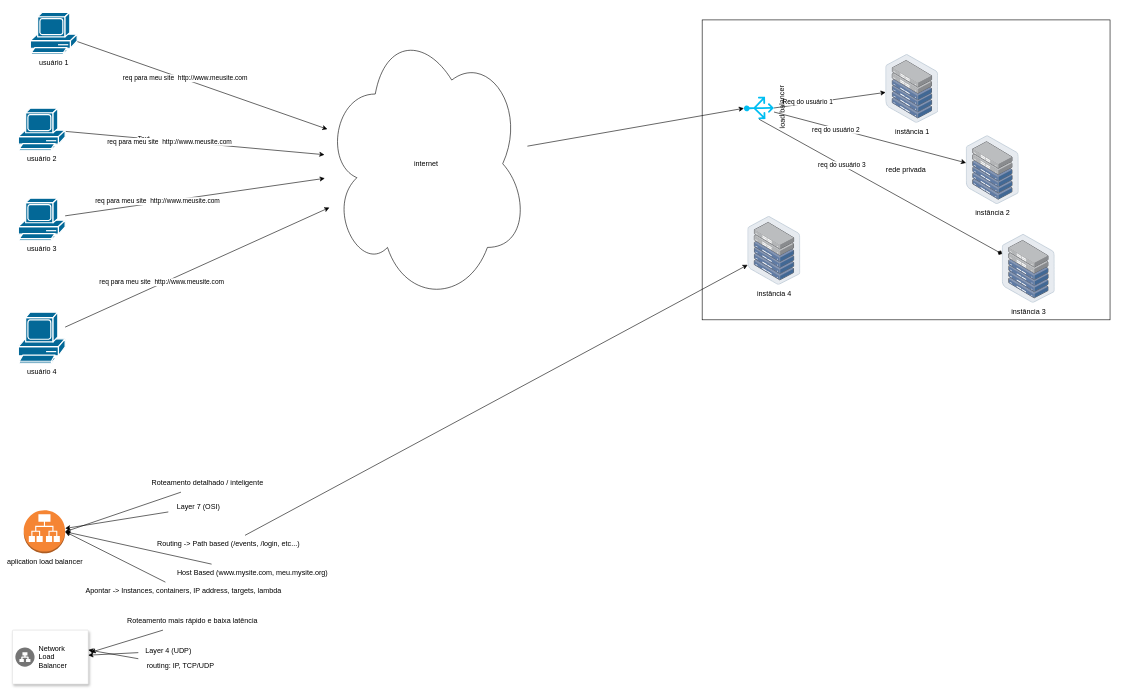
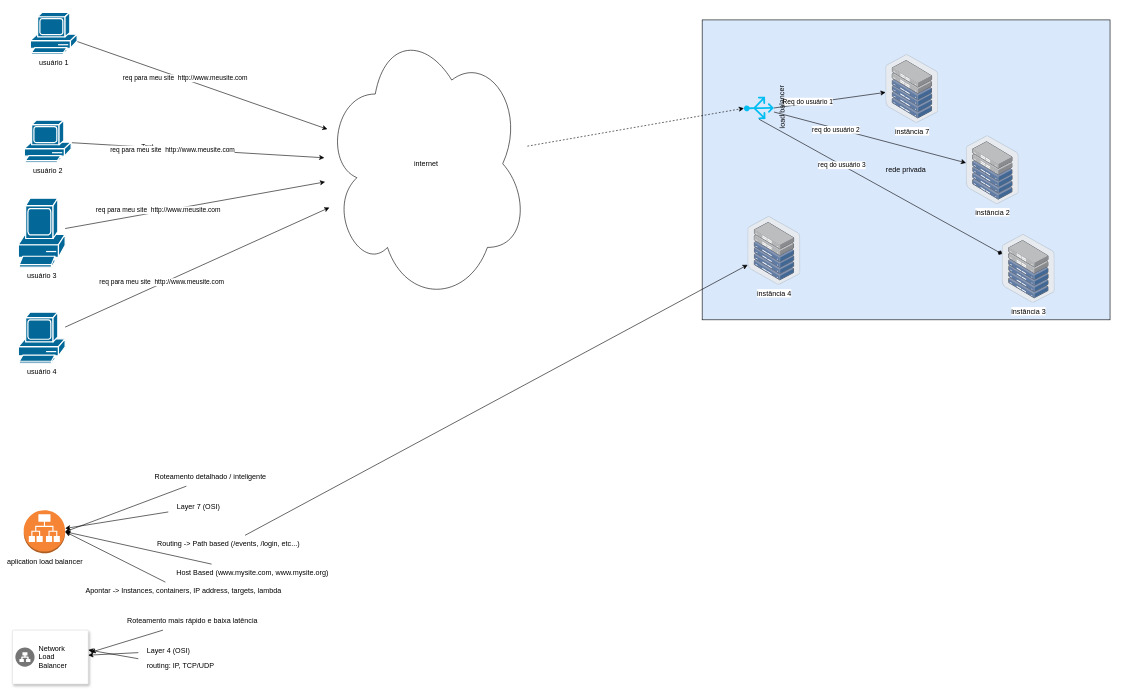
- <mxCell id="16" style="edgeStyle=none;html=1;entryX=0.5;entryY=0;entryDx=0;entryDy=0;entryPerimeter=0;" parent="1" source="17" target="47" edge="1"><mxGeometry relative="1" as="geometry"><mxPoint x="1250" y="212.931" as="targetPoint" /></mxGeometry></mxCell>
+ <mxCell id="16" style="edgeStyle=none;html=1;entryX=0.5;entryY=0;entryDx=0;entryDy=0;entryPerimeter=0;dashed=1;" parent="1" source="17" target="47" edge="1"><mxGeometry relative="1" as="geometry"><mxPoint x="1250" y="212.931" as="targetPoint" /></mxGeometry></mxCell>
- <mxCell id="15" value="usuário 2" style="shape=mxgraph.cisco.computers_and_peripherals.pc;html=1;pointerEvents=1;dashed=0;fillColor=#036897;strokeColor=#ffffff;strokeWidth=2;verticalLabelPosition=bottom;verticalAlign=top;align=center;outlineConnect=0;" parent="1" vertex="1"><mxGeometry x="30" y="180" width="78" height="70" as="geometry" /></mxCell>
+ <mxCell id="15" value="usuário 2" style="shape=mxgraph.cisco.computers_and_peripherals.pc;html=1;pointerEvents=1;dashed=0;fillColor=#036897;strokeColor=#ffffff;strokeWidth=2;verticalLabelPosition=bottom;verticalAlign=top;align=center;outlineConnect=0;" parent="1" vertex="1"><mxGeometry x="40" y="200" width="78" height="70" as="geometry" /></mxCell>
- <mxCell id="18" value="instância 1" style="points=[];aspect=fixed;html=1;align=center;shadow=0;dashed=0;image;image=img/lib/allied_telesis/storage/Datacenter_Server_Half_Rack_ToR.svg;" parent="1" vertex="1"><mxGeometry x="1475.9" y="90" width="88.2" height="114.6" as="geometry" /></mxCell>
+ <mxCell id="18" value="instância 7" style="points=[];aspect=fixed;html=1;align=center;shadow=0;dashed=0;image;image=img/lib/allied_telesis/storage/Datacenter_Server_Half_Rack_ToR.svg;" parent="1" vertex="1"><mxGeometry x="1475.9" y="90" width="88.2" height="114.6" as="geometry" /></mxCell>
- <mxCell id="2" value="rede privada" style="whiteSpace=wrap;html=1;" parent="1" vertex="1"><mxGeometry x="1170" y="32.7" width="680" height="500" as="geometry" /></mxCell>
+ <mxCell id="2" value="rede privada" style="whiteSpace=wrap;html=1;fillColor=#dae8fc;" parent="1" vertex="1"><mxGeometry x="1170" y="32.7" width="680" height="500" as="geometry" /></mxCell>
- <mxCell id="11" value="usuário 3" style="shape=mxgraph.cisco.computers_and_peripherals.pc;html=1;pointerEvents=1;dashed=0;fillColor=#036897;strokeColor=#ffffff;strokeWidth=2;verticalLabelPosition=bottom;verticalAlign=top;align=center;outlineConnect=0;" parent="1" vertex="1"><mxGeometry x="30" y="330" width="78" height="70" as="geometry" /></mxCell>
+ <mxCell id="11" value="usuário 3" style="shape=mxgraph.cisco.computers_and_peripherals.pc;html=1;pointerEvents=1;dashed=0;fillColor=#036897;strokeColor=#ffffff;strokeWidth=2;verticalLabelPosition=bottom;verticalAlign=top;align=center;outlineConnect=0;" parent="1" vertex="1"><mxGeometry x="30" y="330" width="78" height="115" as="geometry" /></mxCell>
- <mxCell id="44" value="Roteamento detalhado / inteligente" style="text;html=1;align=center;verticalAlign=middle;resizable=0;points=[];autosize=1;strokeColor=none;fillColor=none;" vertex="1" parent="1"><mxGeometry x="240" y="790" width="210" height="30" as="geometry" /></mxCell>
+ <mxCell id="44" value="Roteamento detalhado / inteligente" style="text;html=1;align=center;verticalAlign=middle;resizable=0;points=[];autosize=1;strokeColor=none;fillColor=none;" vertex="1" parent="1"><mxGeometry x="245" y="780" width="210" height="30" as="geometry" /></mxCell>
- <mxCell id="34" value="Host Based (www.mysite.com, meu.mysite.org)" style="text;html=1;align=center;verticalAlign=middle;resizable=0;points=[];autosize=1;strokeColor=none;fillColor=none;" vertex="1" parent="1"><mxGeometry x="280" y="940" width="280" height="30" as="geometry" /></mxCell>
+ <mxCell id="34" value="Host Based (www.mysite.com, www.mysite.org)" style="text;html=1;align=center;verticalAlign=middle;resizable=0;points=[];autosize=1;strokeColor=none;fillColor=none;" vertex="1" parent="1"><mxGeometry x="280" y="940" width="280" height="30" as="geometry" /></mxCell>
- <mxCell id="40" value="Layer 4 (UDP)" style="text;html=1;align=center;verticalAlign=middle;resizable=0;points=[];autosize=1;strokeColor=none;fillColor=none;" vertex="1" parent="1"><mxGeometry x="230" y="1070" width="100" height="30" as="geometry" /></mxCell>
+ <mxCell id="40" value="Layer 4 (OSI)" style="text;html=1;align=center;verticalAlign=middle;resizable=0;points=[];autosize=1;strokeColor=none;fillColor=none;" vertex="1" parent="1"><mxGeometry x="230" y="1070" width="100" height="30" as="geometry" /></mxCell>
